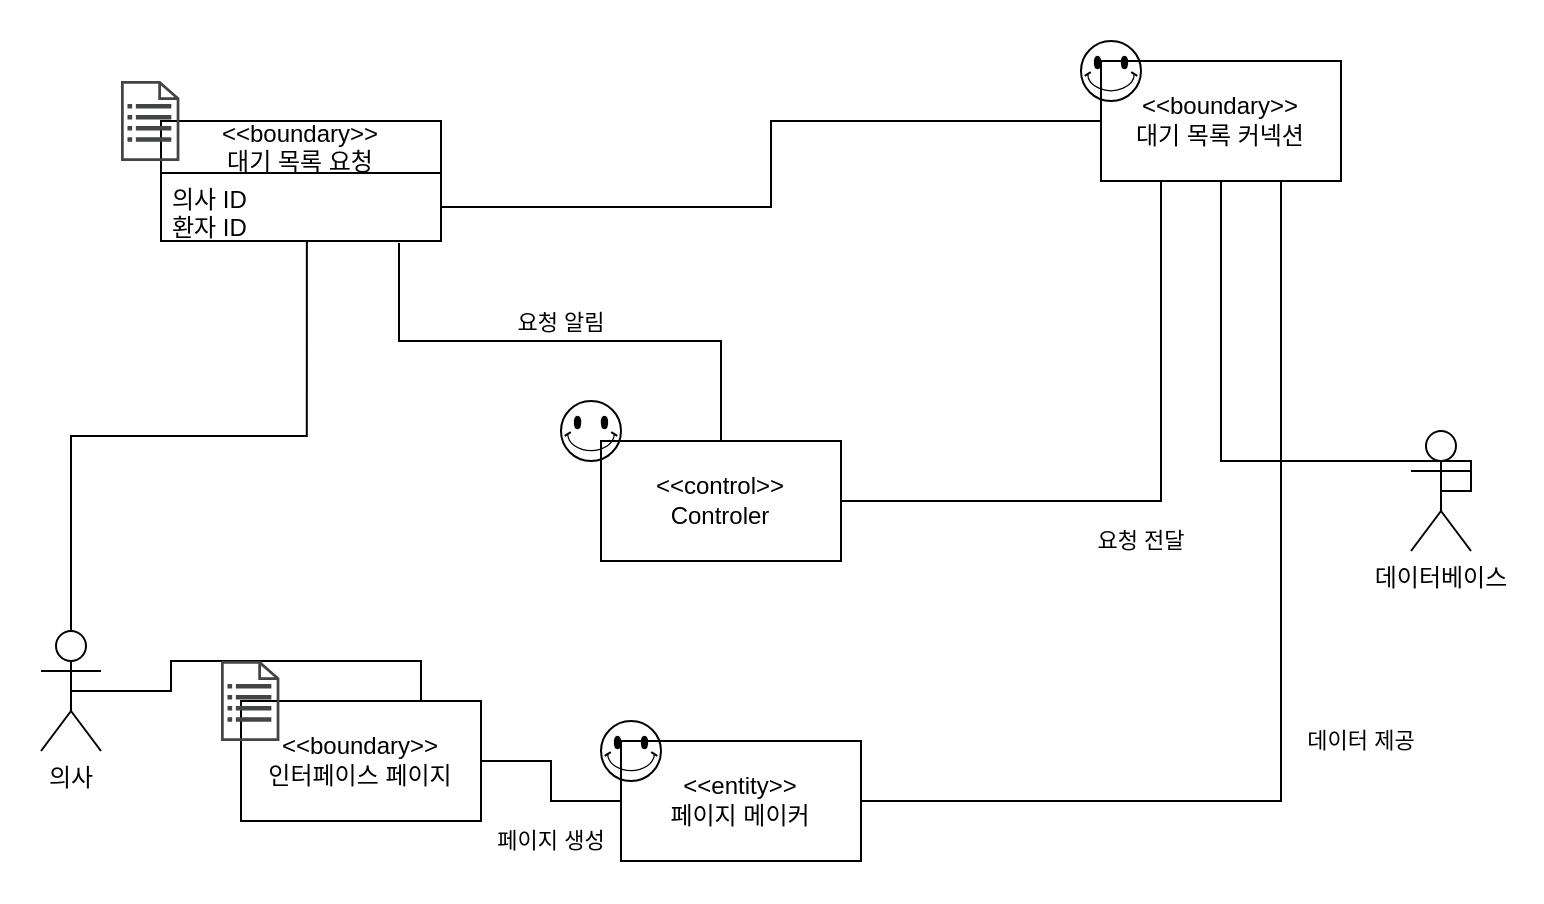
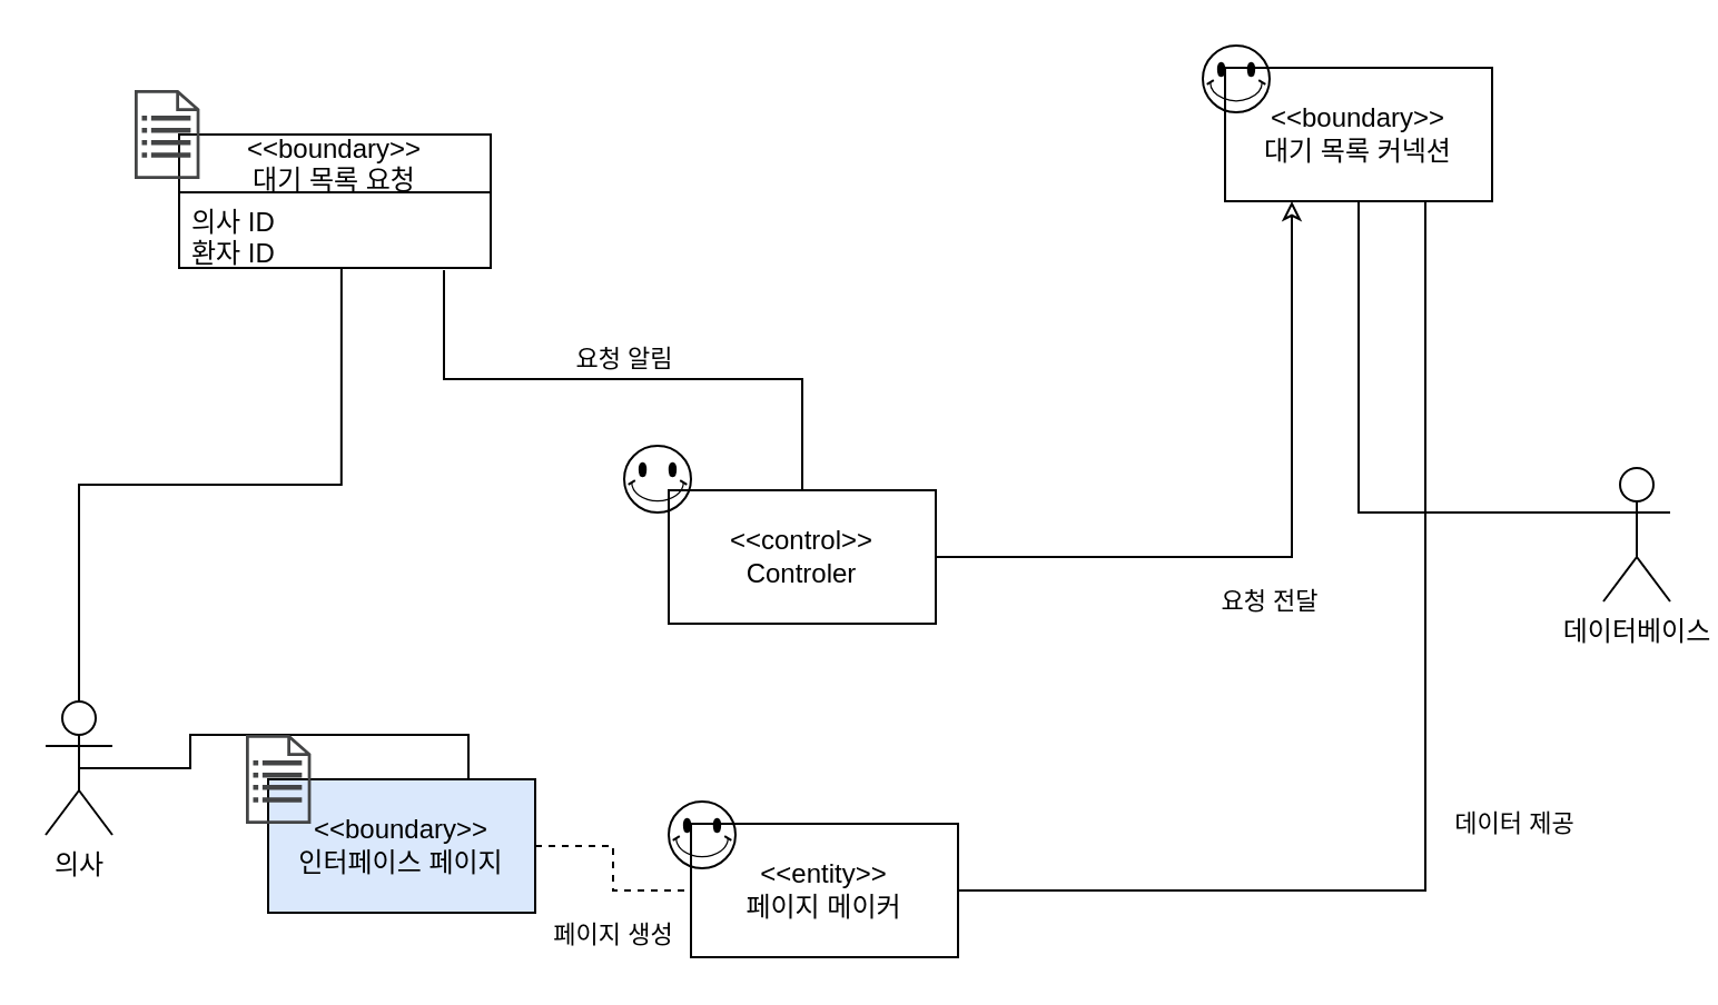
- <mxCell id="20" style="edgeStyle=orthogonalEdgeStyle;rounded=0;orthogonalLoop=1;jettySize=auto;html=1;exitX=1;exitY=0.5;exitDx=0;exitDy=0;entryX=0;entryY=0.5;entryDx=0;entryDy=0;endArrow=none;endFill=0;" parent="1" source="19" target="3" edge="1"><mxGeometry relative="1" as="geometry"><mxPoint x="320" y="60" as="targetPoint" /></mxGeometry></mxCell>
- <mxCell id="4" value="요청 전달" style="edgeStyle=orthogonalEdgeStyle;rounded=0;orthogonalLoop=1;jettySize=auto;html=1;exitX=1;exitY=0.5;exitDx=0;exitDy=0;entryX=0.25;entryY=1;entryDx=0;entryDy=0;endArrow=none;endFill=0;" parent="1" source="6" target="3" edge="1"><mxGeometry x="-0.062" y="-20" relative="1" as="geometry"><mxPoint as="offset" /></mxGeometry></mxCell>
+ <mxCell id="4" value="요청 전달" style="edgeStyle=orthogonalEdgeStyle;rounded=0;orthogonalLoop=1;jettySize=auto;html=1;exitX=1;exitY=0.5;exitDx=0;exitDy=0;entryX=0.25;entryY=1;entryDx=0;entryDy=0;endArrow=classic;endFill=0;" parent="1" source="6" target="3" edge="1"><mxGeometry x="-0.062" y="-20" relative="1" as="geometry"><mxPoint as="offset" /></mxGeometry></mxCell>
- <mxCell id="11" value="데이터베이스" style="shape=umlActor;verticalLabelPosition=bottom;verticalAlign=top;html=1;outlineConnect=0;" parent="1" vertex="1"><mxGeometry x="705" y="215" width="30" height="60" as="geometry" /></mxCell>
+ <mxCell id="11" value="데이터베이스" style="shape=umlActor;verticalLabelPosition=bottom;verticalAlign=top;html=1;outlineConnect=0;" parent="1" vertex="1"><mxGeometry x="720" y="210" width="30" height="60" as="geometry" /></mxCell>
- <mxCell id="13" value="&amp;lt;&amp;lt;boundary&amp;gt;&amp;gt;&lt;br&gt;인터페이스 페이지" style="rounded=0;whiteSpace=wrap;html=1;" parent="1" vertex="1"><mxGeometry x="120" y="350" width="120" height="60" as="geometry" /></mxCell>
+ <mxCell id="13" value="&amp;lt;&amp;lt;boundary&amp;gt;&amp;gt;&lt;br&gt;인터페이스 페이지" style="rounded=0;whiteSpace=wrap;html=1;fillColor=#dae8fc;" parent="1" vertex="1"><mxGeometry x="120" y="350" width="120" height="60" as="geometry" /></mxCell>
- <mxCell id="12" value="페이지 생성" style="edgeStyle=orthogonalEdgeStyle;rounded=0;orthogonalLoop=1;jettySize=auto;html=1;exitX=1;exitY=0.5;exitDx=0;exitDy=0;shadow=0;endArrow=none;endFill=0;" parent="1" source="13" target="10" edge="1"><mxGeometry x="0.222" y="-20" relative="1" as="geometry"><mxPoint as="offset" /></mxGeometry></mxCell>
+ <mxCell id="12" value="페이지 생성" style="edgeStyle=orthogonalEdgeStyle;rounded=0;orthogonalLoop=1;jettySize=auto;html=1;exitX=1;exitY=0.5;exitDx=0;exitDy=0;shadow=0;endArrow=none;endFill=0;dashed=1;" parent="1" source="13" target="10" edge="1"><mxGeometry x="0.222" y="-20" relative="1" as="geometry"><mxPoint as="offset" /></mxGeometry></mxCell>
